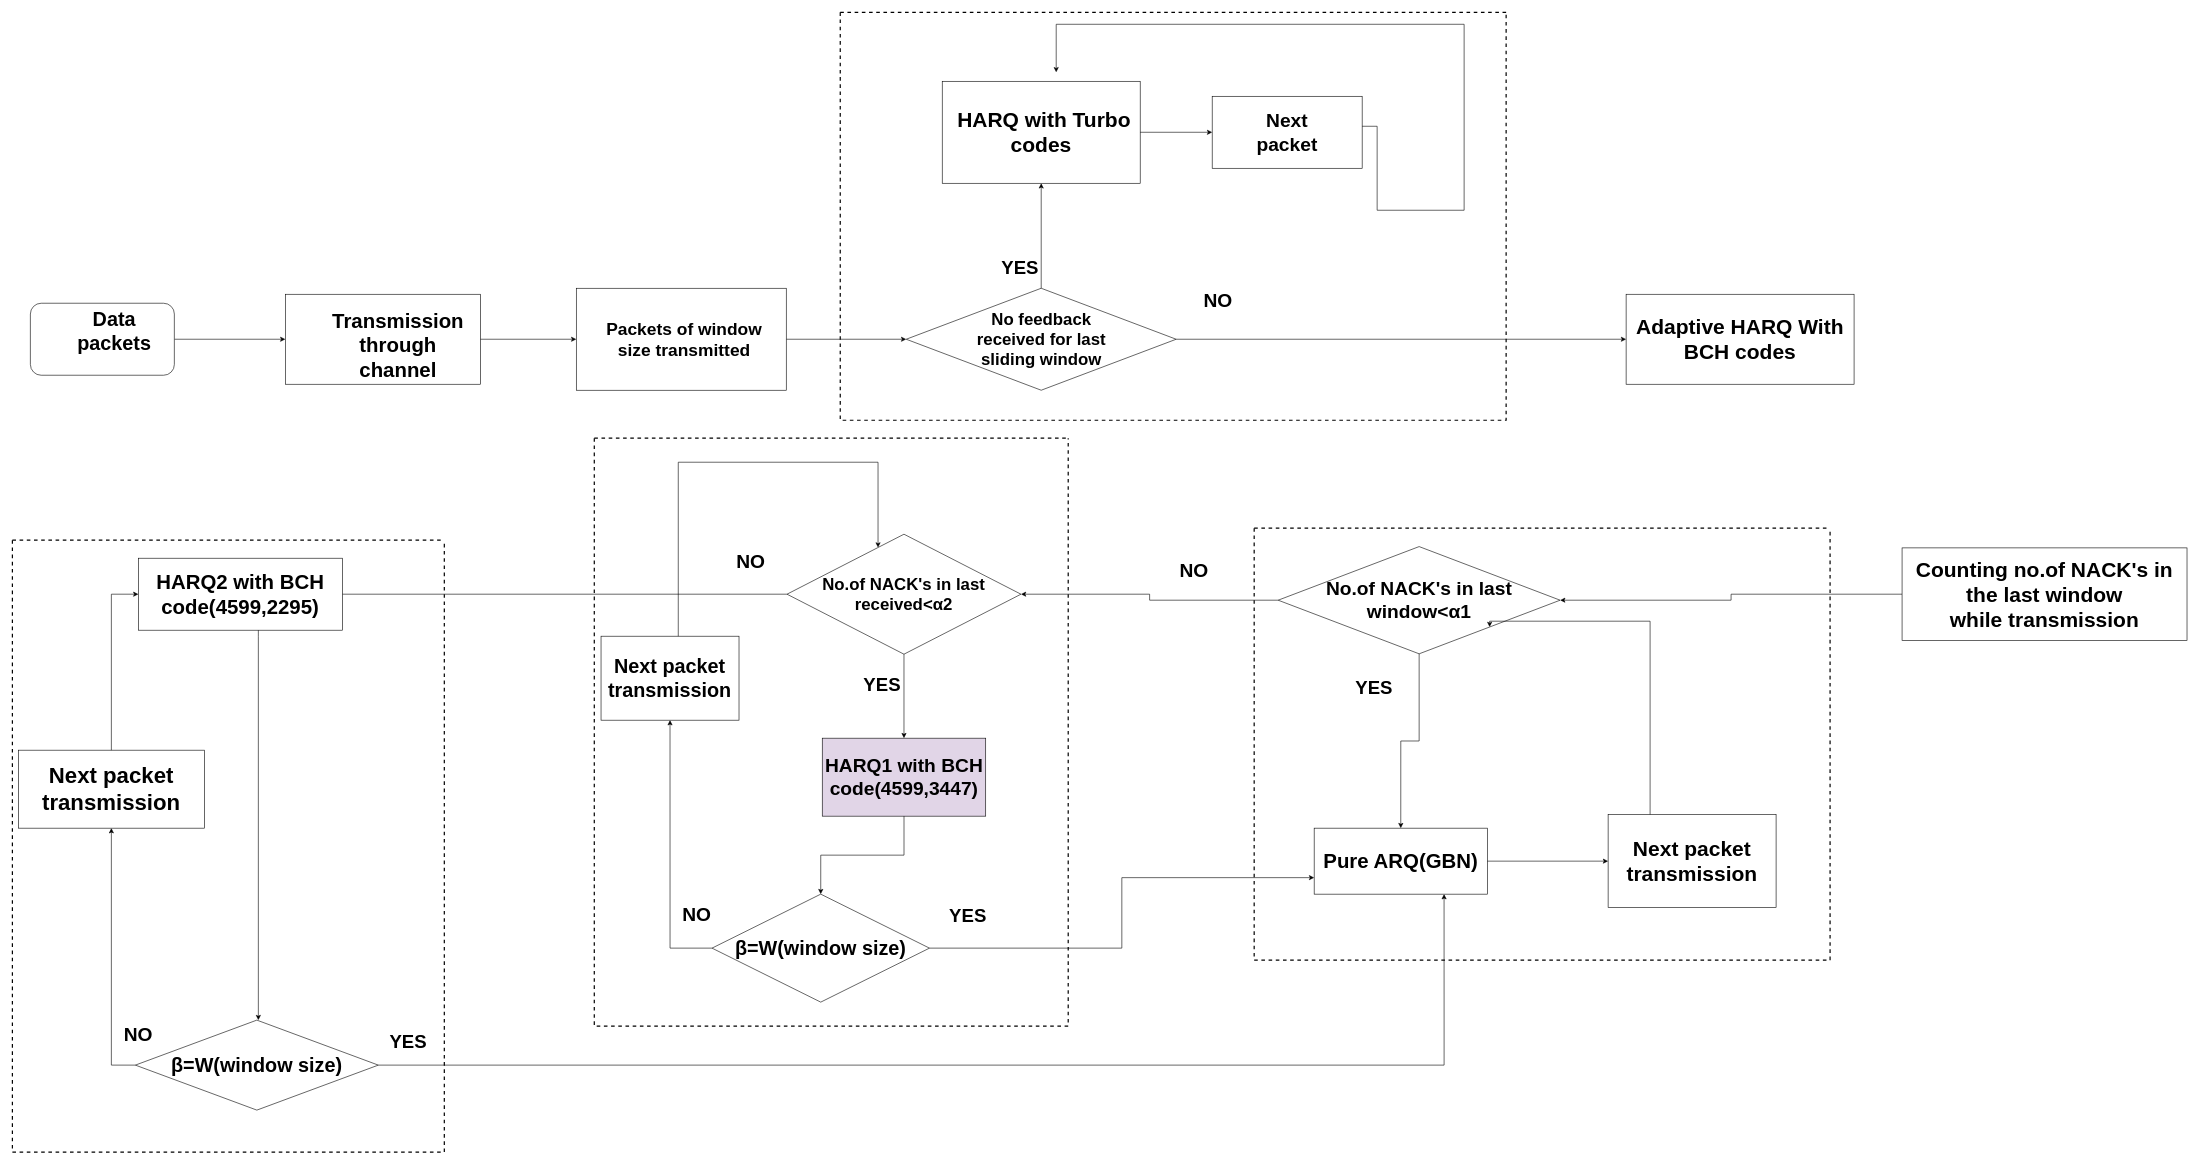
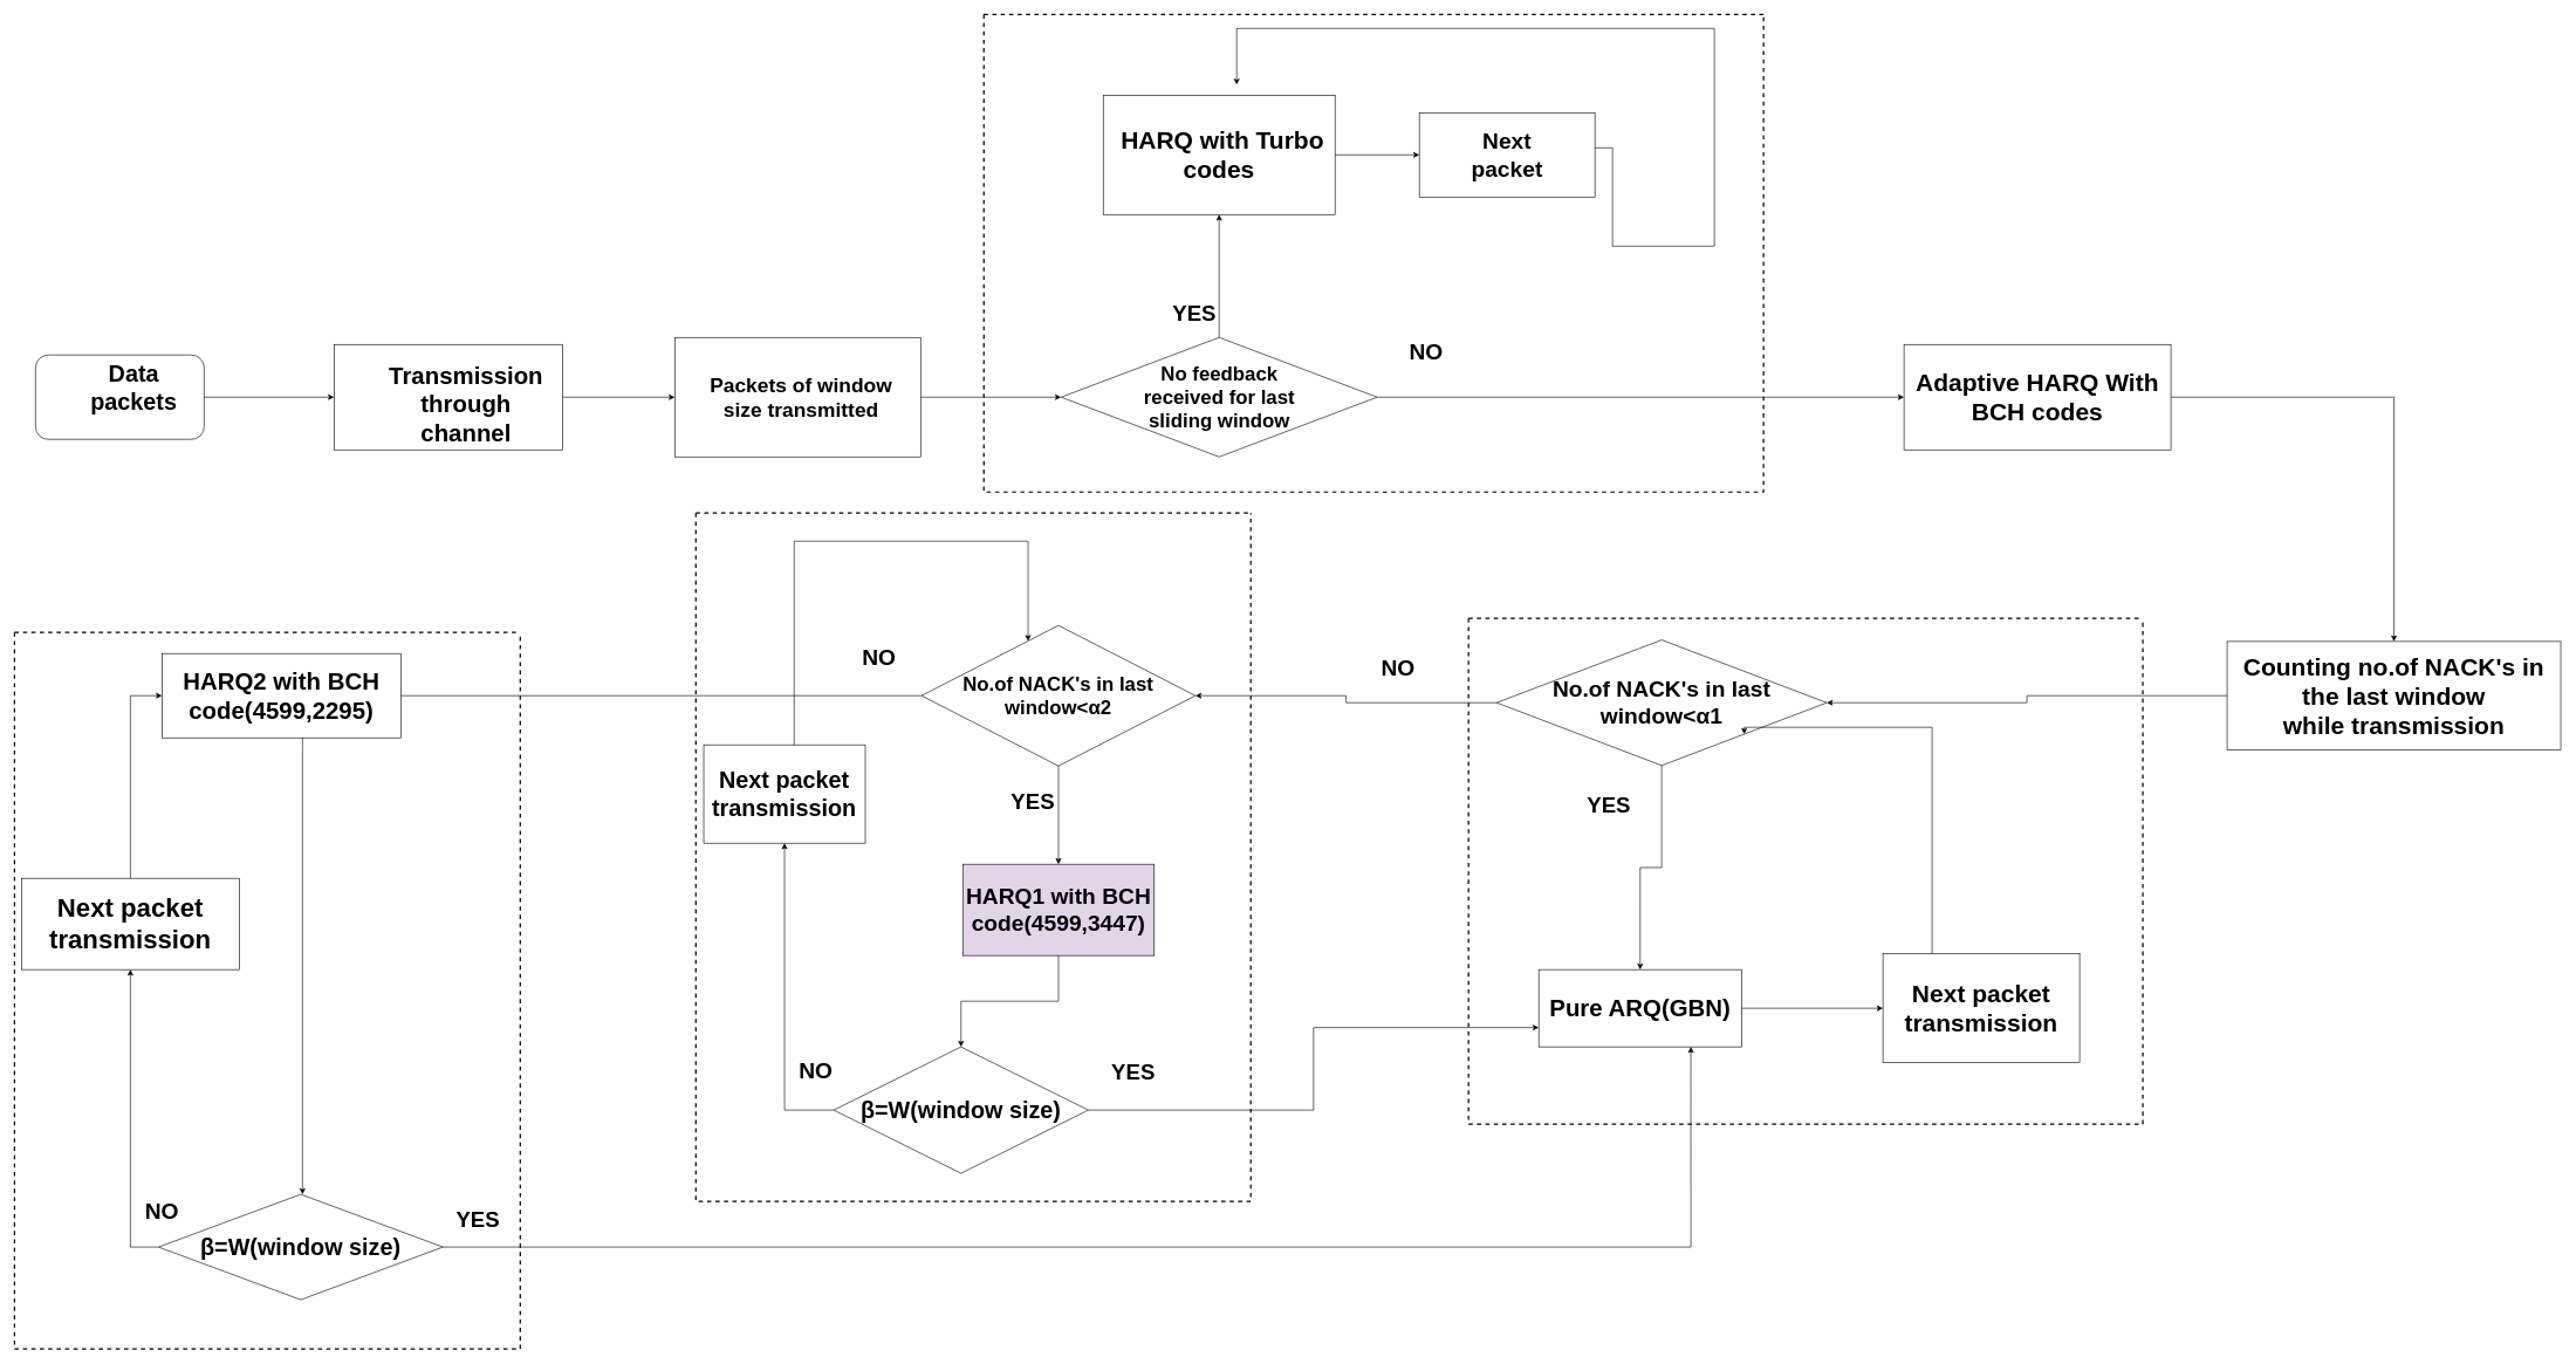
+ <mxCell id="11" style="edgeStyle=orthogonalEdgeStyle;rounded=0;orthogonalLoop=1;jettySize=auto;html=1;entryX=0.5;entryY=0;entryDx=0;entryDy=0;" edge="1" parent="1" source="12" target="14"><mxGeometry relative="1" as="geometry" /></mxCell>
- <mxCell id="32" value="&lt;font size=&quot;1&quot; style=&quot;&quot;&gt;&lt;b style=&quot;font-size: 28px;&quot;&gt;No.of NACK's in last received&amp;lt;α2&lt;/b&gt;&lt;/font&gt;" style="rhombus;whiteSpace=wrap;html=1;" vertex="1" parent="31"><mxGeometry x="321.25" y="160" width="390" height="200" as="geometry" /></mxCell>
+ <mxCell id="32" value="&lt;font size=&quot;1&quot; style=&quot;&quot;&gt;&lt;b style=&quot;font-size: 28px;&quot;&gt;No.of NACK's in last window&amp;lt;α2&lt;/b&gt;&lt;/font&gt;" style="rhombus;whiteSpace=wrap;html=1;" vertex="1" parent="31"><mxGeometry x="321.25" y="160" width="390" height="200" as="geometry" /></mxCell>
